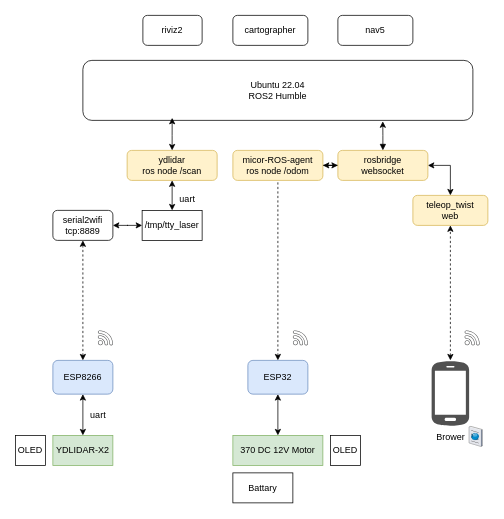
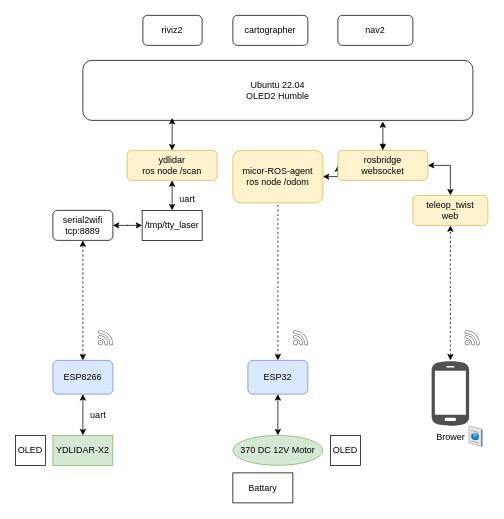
- <mxCell id="38" value="nav5" style="rounded=1;whiteSpace=wrap;html=1;" vertex="1" parent="1"><mxGeometry x="450" y="20" width="100" height="40" as="geometry" /></mxCell>
+ <mxCell id="38" value="nav2" style="rounded=1;whiteSpace=wrap;html=1;" vertex="1" parent="1"><mxGeometry x="450" y="20" width="100" height="40" as="geometry" /></mxCell>
- <mxCell id="2" value="&lt;div&gt;Ubuntu 22.04 &lt;br&gt;&lt;/div&gt;&lt;div&gt;ROS2 Humble&lt;/div&gt;" style="rounded=1;whiteSpace=wrap;html=1;" vertex="1" parent="1"><mxGeometry x="110" y="80" width="520" height="80" as="geometry" /></mxCell>
+ <mxCell id="2" value="&lt;div&gt;Ubuntu 22.04 &lt;br&gt;&lt;/div&gt;&lt;div&gt;OLED2 Humble&lt;/div&gt;" style="rounded=1;whiteSpace=wrap;html=1;" vertex="1" parent="1"><mxGeometry x="110" y="80" width="520" height="80" as="geometry" /></mxCell>
- <mxCell id="9" value="&lt;div&gt;micor-ROS-agent&lt;/div&gt;&lt;div&gt;ros node /odom&lt;/div&gt;" style="rounded=1;whiteSpace=wrap;html=1;fillColor=#fff2cc;strokeColor=#d6b656;" vertex="1" parent="1"><mxGeometry x="310" y="200" width="120" height="40" as="geometry" /></mxCell>
+ <mxCell id="9" value="&lt;div&gt;micor-ROS-agent&lt;/div&gt;&lt;div&gt;ros node /odom&lt;/div&gt;" style="rounded=1;whiteSpace=wrap;html=1;fillColor=#fff2cc;strokeColor=#d6b656;" vertex="1" parent="1"><mxGeometry x="310" y="200" width="120" height="70" as="geometry" /></mxCell>
- <mxCell id="25" value="370 DC 12V Motor" style="rounded=0;whiteSpace=wrap;html=1;fillColor=#d5e8d4;strokeColor=#82b366;" vertex="1" parent="1"><mxGeometry x="310" y="580" width="120" height="40" as="geometry" /></mxCell>
+ <mxCell id="25" value="370 DC 12V Motor" style="ellipse;whiteSpace=wrap;html=1;fillColor=#d5e8d4;strokeColor=#82b366;" vertex="1" parent="1"><mxGeometry x="310" y="580" width="120" height="40" as="geometry" /></mxCell>
